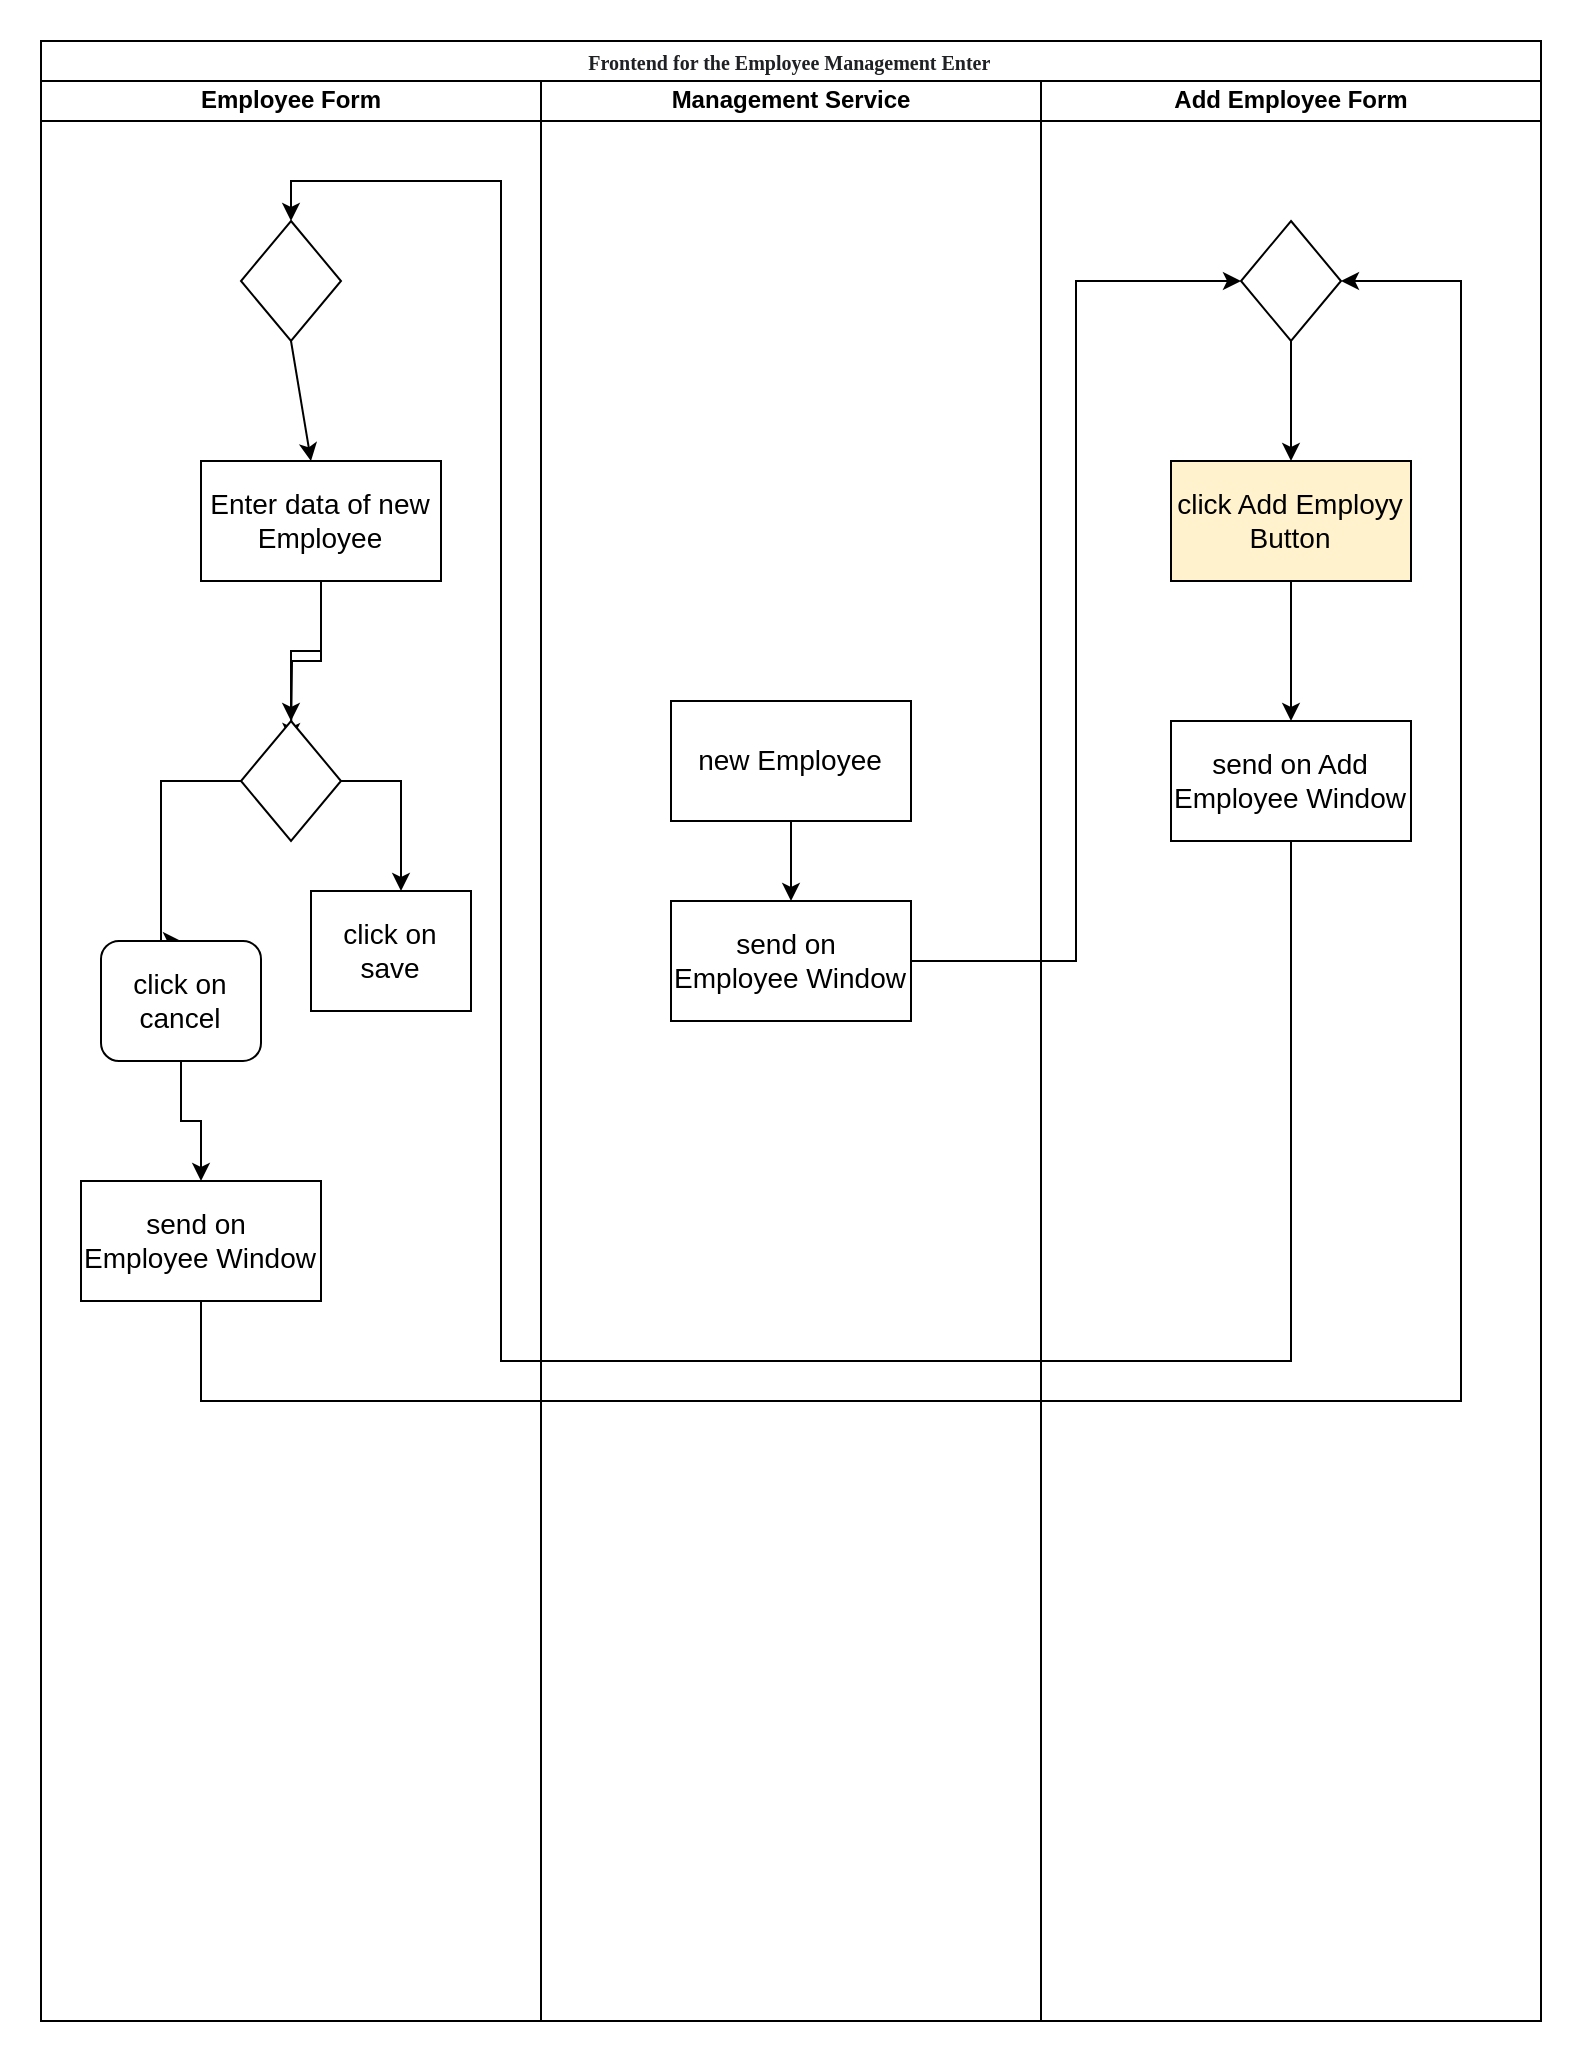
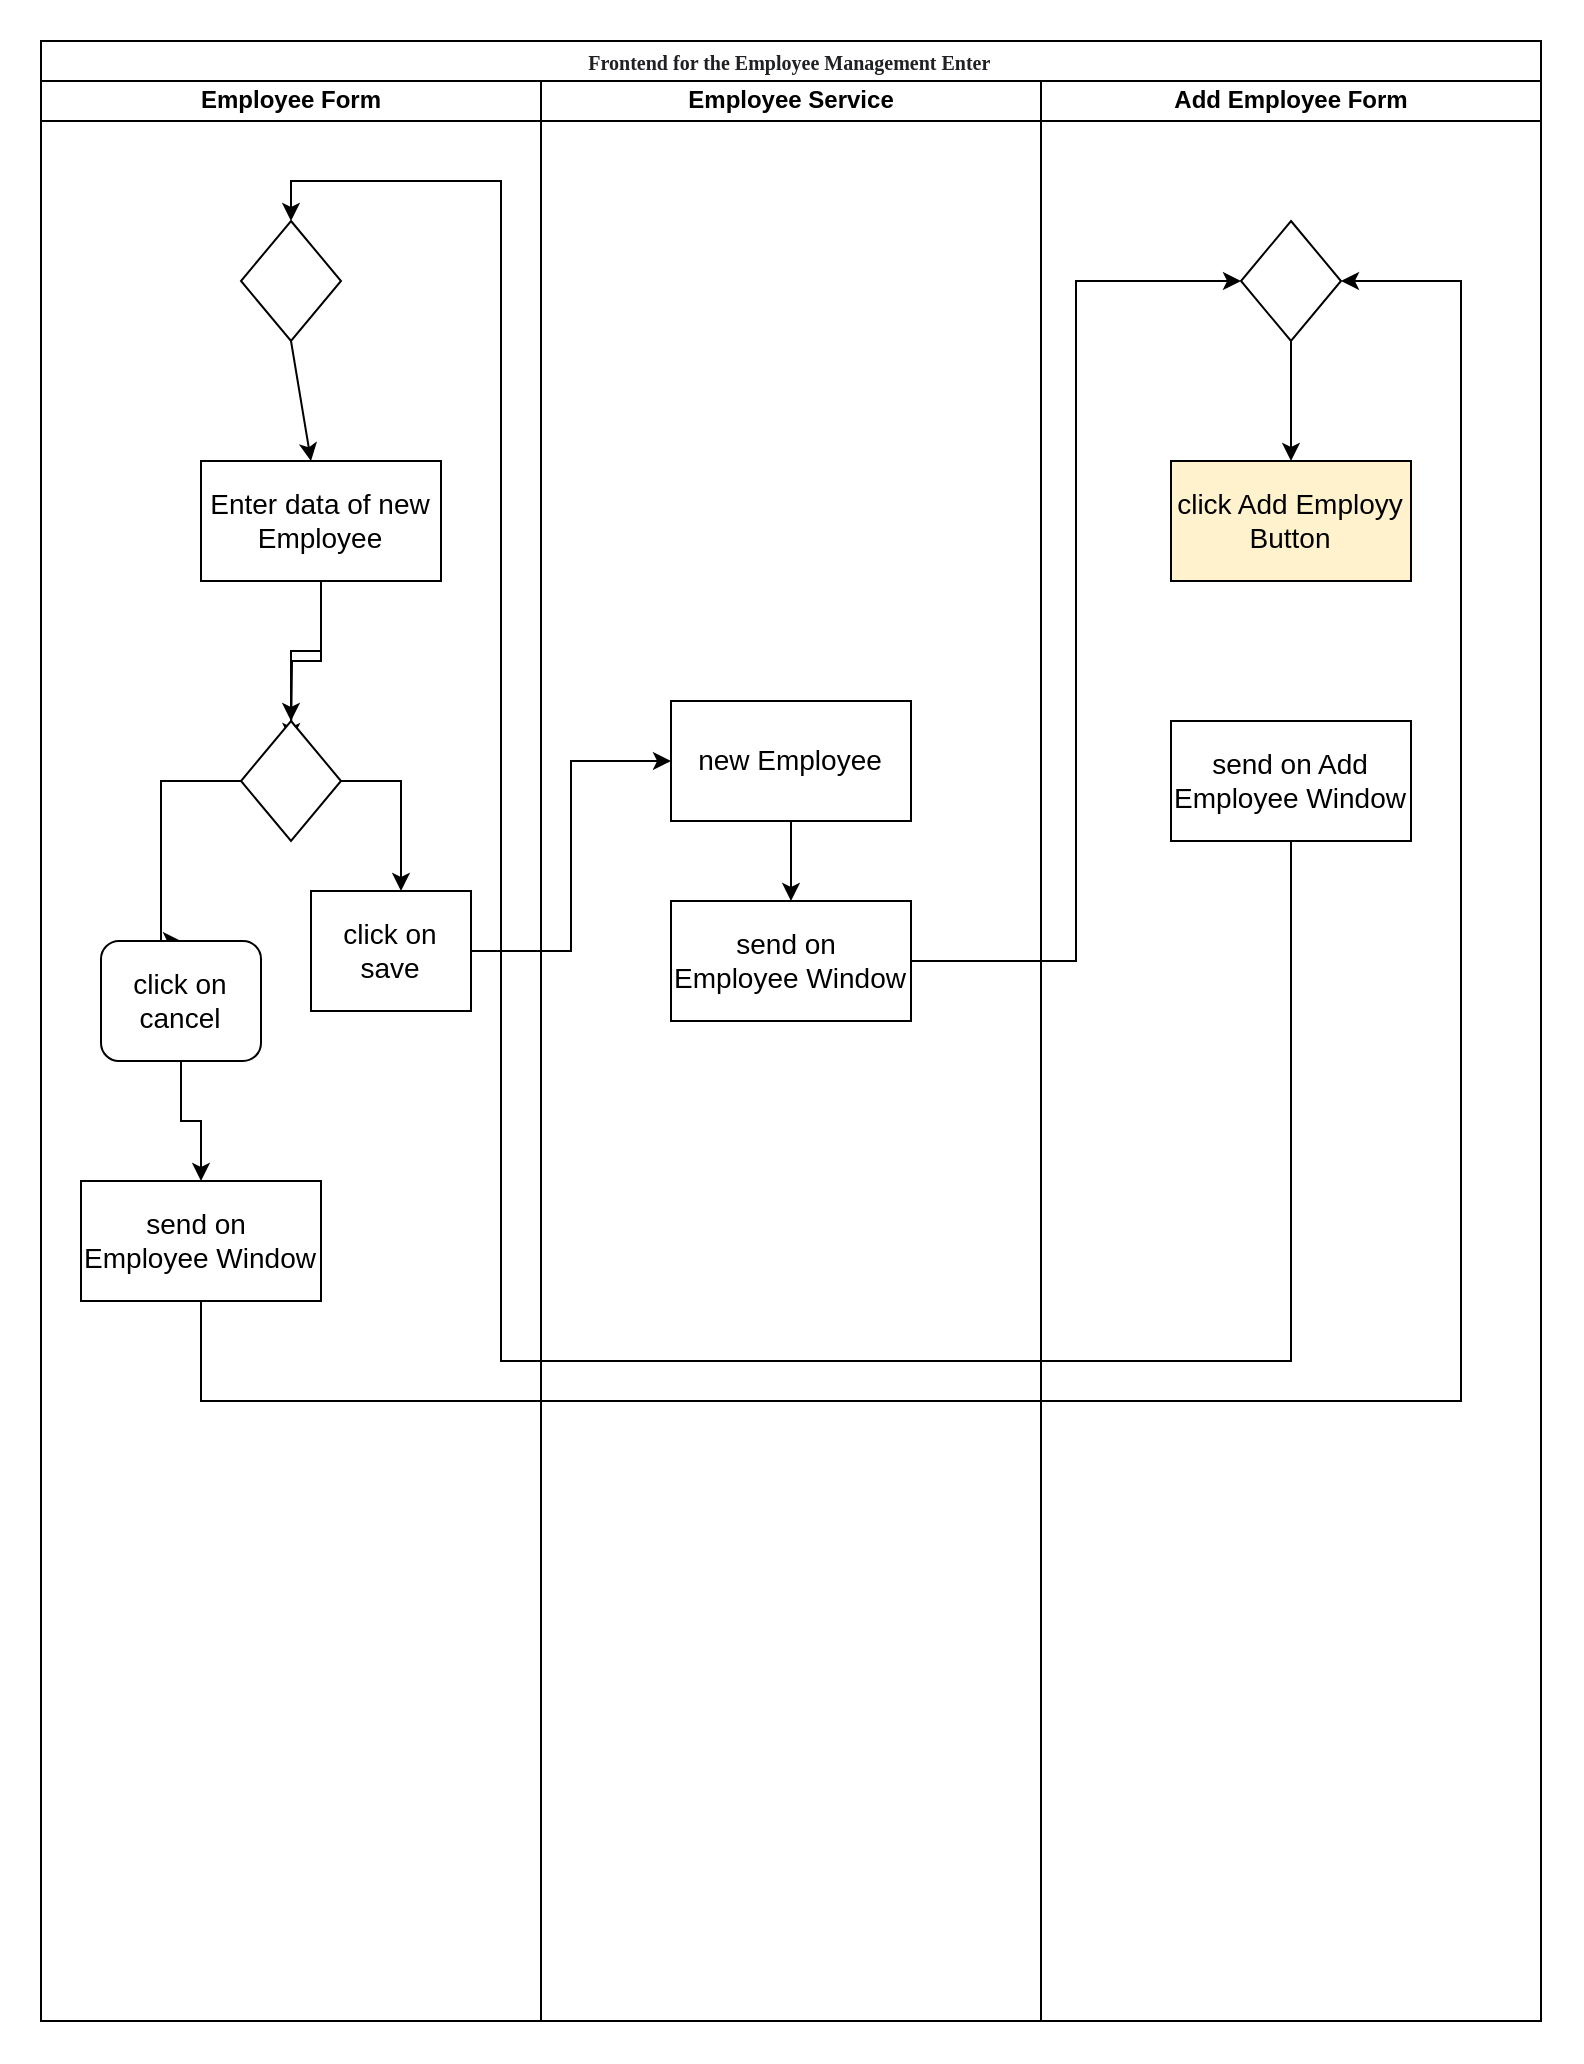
- <mxCell id="16" value="Management Service" style="swimlane;html=1;startSize=20;" parent="2" vertex="1"><mxGeometry x="250" y="20" width="250" height="970" as="geometry" /></mxCell>
+ <mxCell id="16" value="Employee Service" style="swimlane;html=1;startSize=20;" parent="2" vertex="1"><mxGeometry x="250" y="20" width="250" height="970" as="geometry" /></mxCell>
- <mxCell id="24" style="edgeStyle=orthogonalEdgeStyle;rounded=0;orthogonalLoop=1;jettySize=auto;html=1;entryX=0.5;entryY=0;entryDx=0;entryDy=0;fontSize=14;" edge="1" parent="20" source="25" target="27"><mxGeometry relative="1" as="geometry" /></mxCell>
+ <mxCell id="30" style="edgeStyle=orthogonalEdgeStyle;rounded=0;orthogonalLoop=1;jettySize=auto;html=1;entryX=0;entryY=0.5;entryDx=0;entryDy=0;fontSize=14;" edge="1" parent="2" source="14" target="18"><mxGeometry relative="1" as="geometry" /></mxCell>
